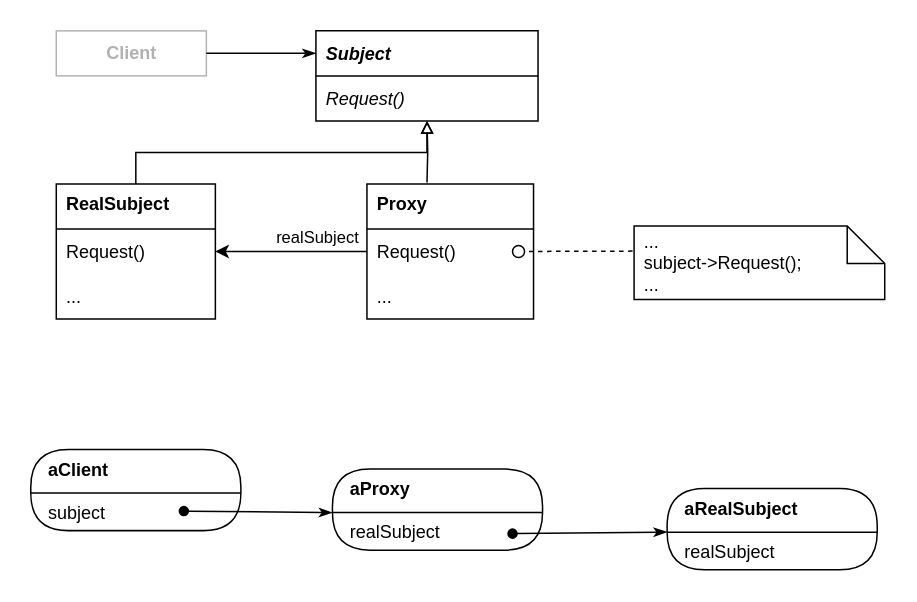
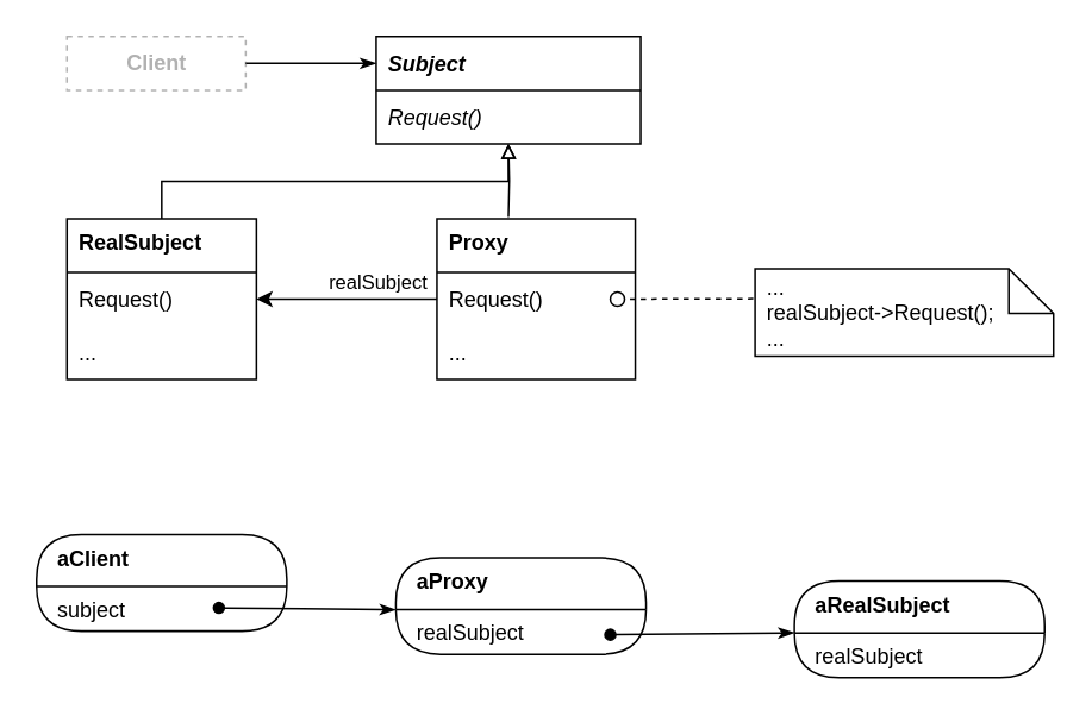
- <mxCell id="2" value="&lt;b&gt;Client&lt;/b&gt;" style="html=1;fontSize=12;startSize=25;arcSize=12;spacing=2;fillColor=none;opacity=30;textOpacity=30;" parent="1" vertex="1"><mxGeometry x="37" y="20" width="100" height="30" as="geometry" /></mxCell>
+ <mxCell id="2" value="&lt;b&gt;Client&lt;/b&gt;" style="html=1;fontSize=12;startSize=25;arcSize=12;spacing=2;fillColor=none;opacity=30;textOpacity=30;dashed=1;" parent="1" vertex="1"><mxGeometry x="37" y="20" width="100" height="30" as="geometry" /></mxCell>
- <mxCell id="15" value="...&lt;br&gt;subject-&amp;gt;Request();&lt;br&gt;..." style="shape=note2;boundedLbl=1;whiteSpace=wrap;html=1;size=25;verticalAlign=middle;align=left;spacingLeft=5;fontSize=12;startSize=30;fillColor=none;" parent="1" vertex="1"><mxGeometry x="422" y="150" width="167" height="49" as="geometry" /></mxCell>
+ <mxCell id="15" value="...&lt;br&gt;realSubject-&amp;gt;Request();&lt;br&gt;..." style="shape=note2;boundedLbl=1;whiteSpace=wrap;html=1;size=25;verticalAlign=middle;align=left;spacingLeft=5;fontSize=12;startSize=30;fillColor=none;" parent="1" vertex="1"><mxGeometry x="422" y="150" width="167" height="49" as="geometry" /></mxCell>
